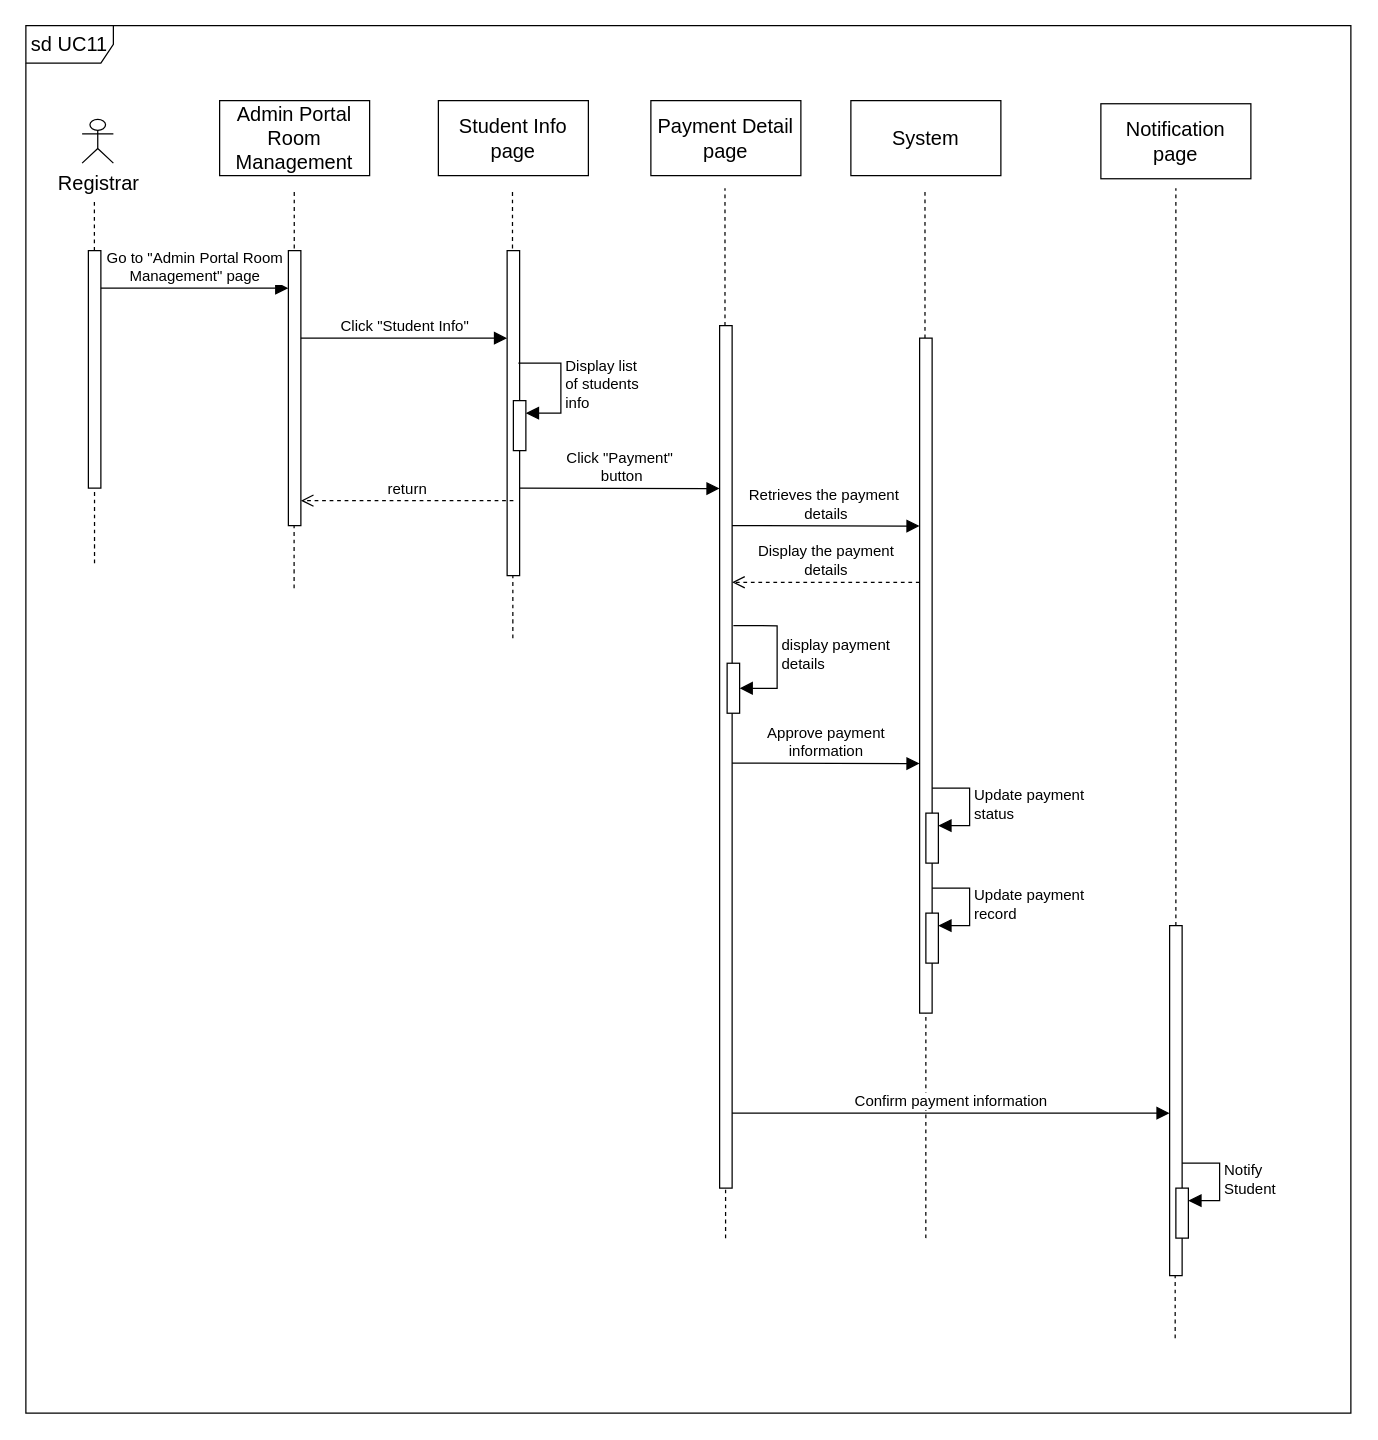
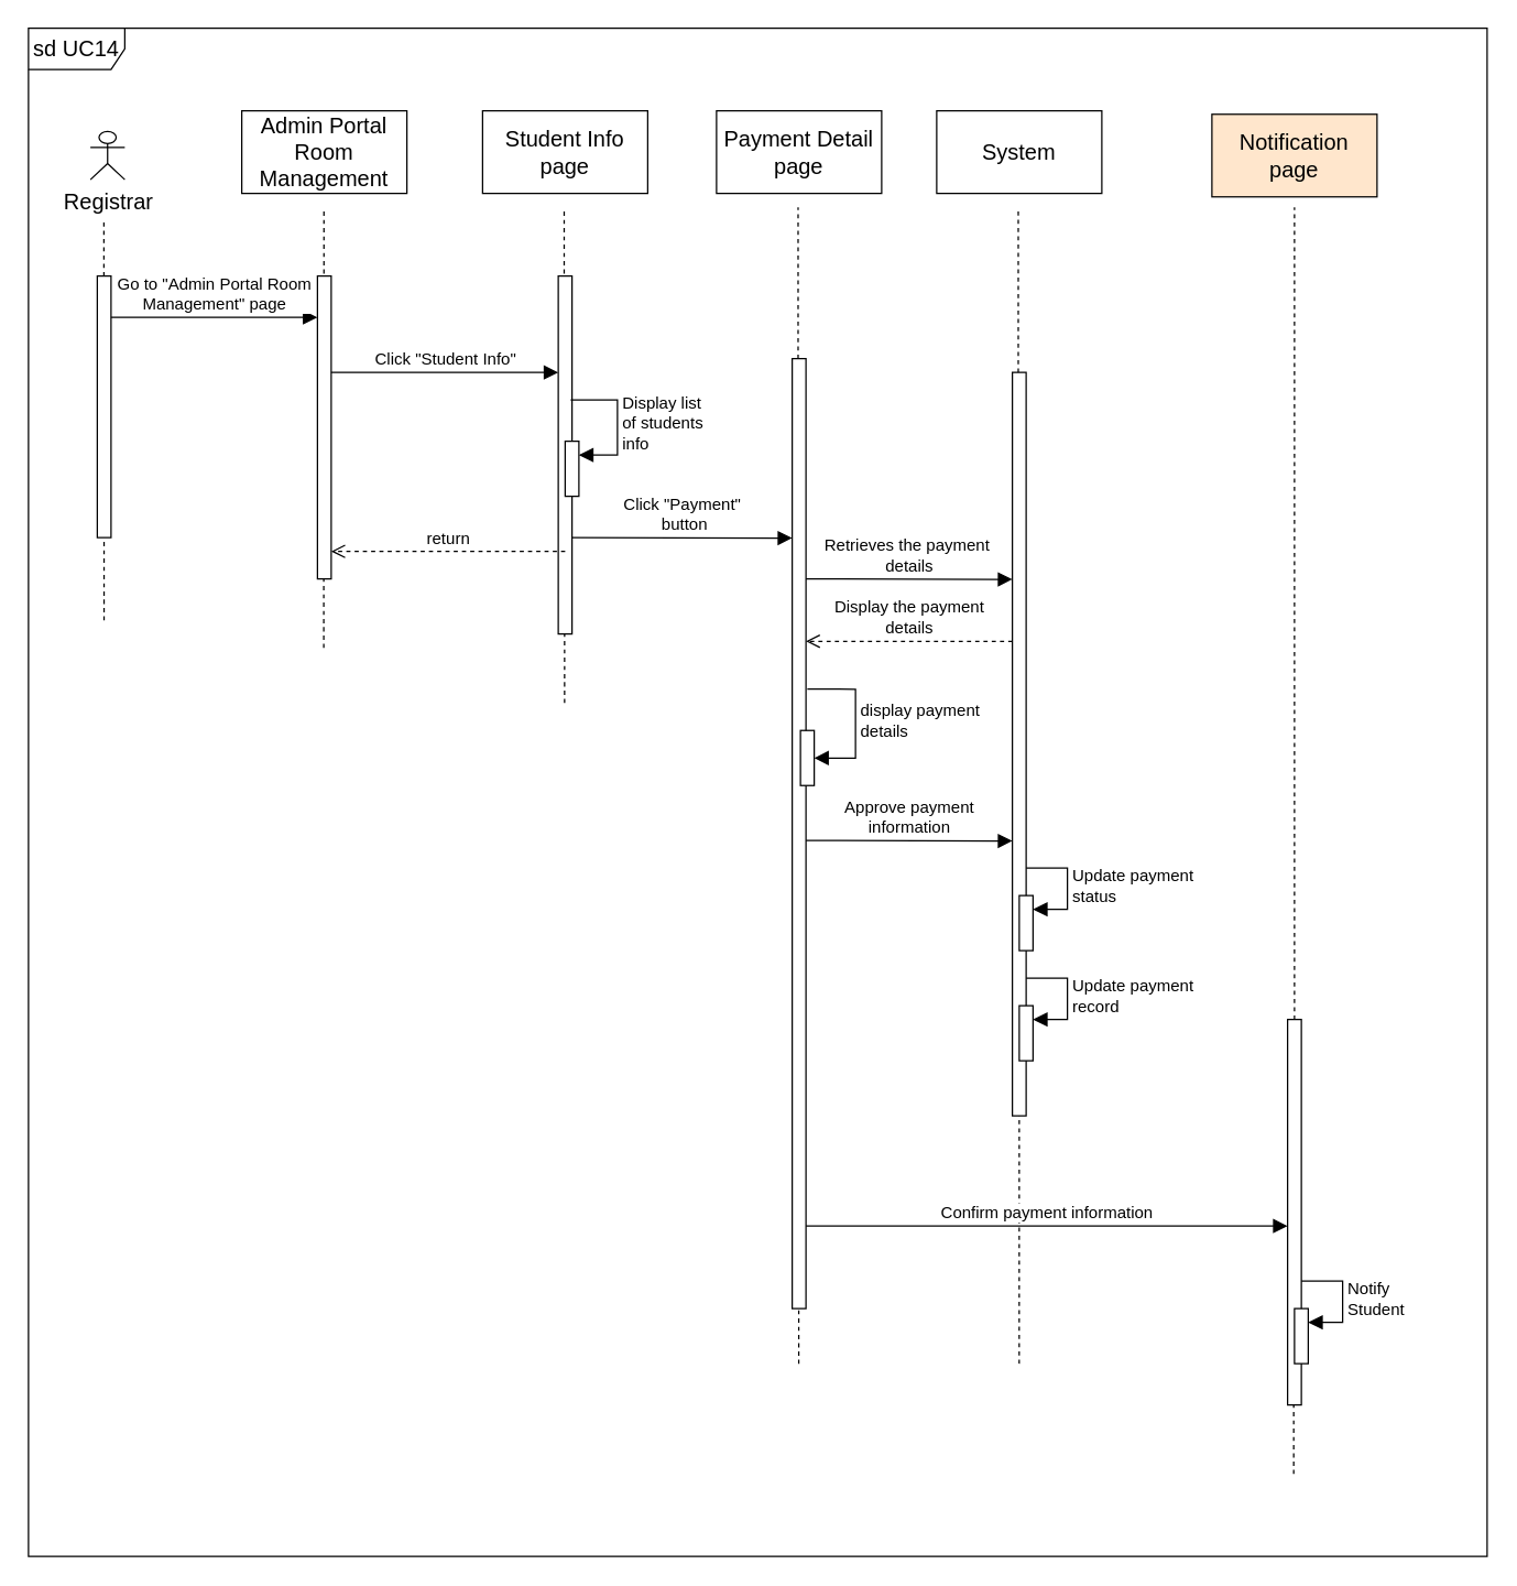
- <mxCell id="30" value="sd UC11" style="shape=umlFrame;whiteSpace=wrap;html=1;pointerEvents=0;fontSize=16;width=70;height=30;" vertex="1" parent="1"><mxGeometry x="20" y="20" width="1060" height="1110" as="geometry" /></mxCell>
+ <mxCell id="30" value="sd UC14" style="shape=umlFrame;whiteSpace=wrap;html=1;pointerEvents=0;fontSize=16;width=70;height=30;" vertex="1" parent="1"><mxGeometry x="20" y="20" width="1060" height="1110" as="geometry" /></mxCell>
- <mxCell id="41" value="Notification page" style="html=1;whiteSpace=wrap;fontSize=16;" vertex="1" parent="1"><mxGeometry x="880" y="82.5" width="120" height="60" as="geometry" /></mxCell>
+ <mxCell id="41" value="Notification page" style="html=1;whiteSpace=wrap;fontSize=16;fillColor=#ffe6cc;" vertex="1" parent="1"><mxGeometry x="880" y="82.5" width="120" height="60" as="geometry" /></mxCell>
